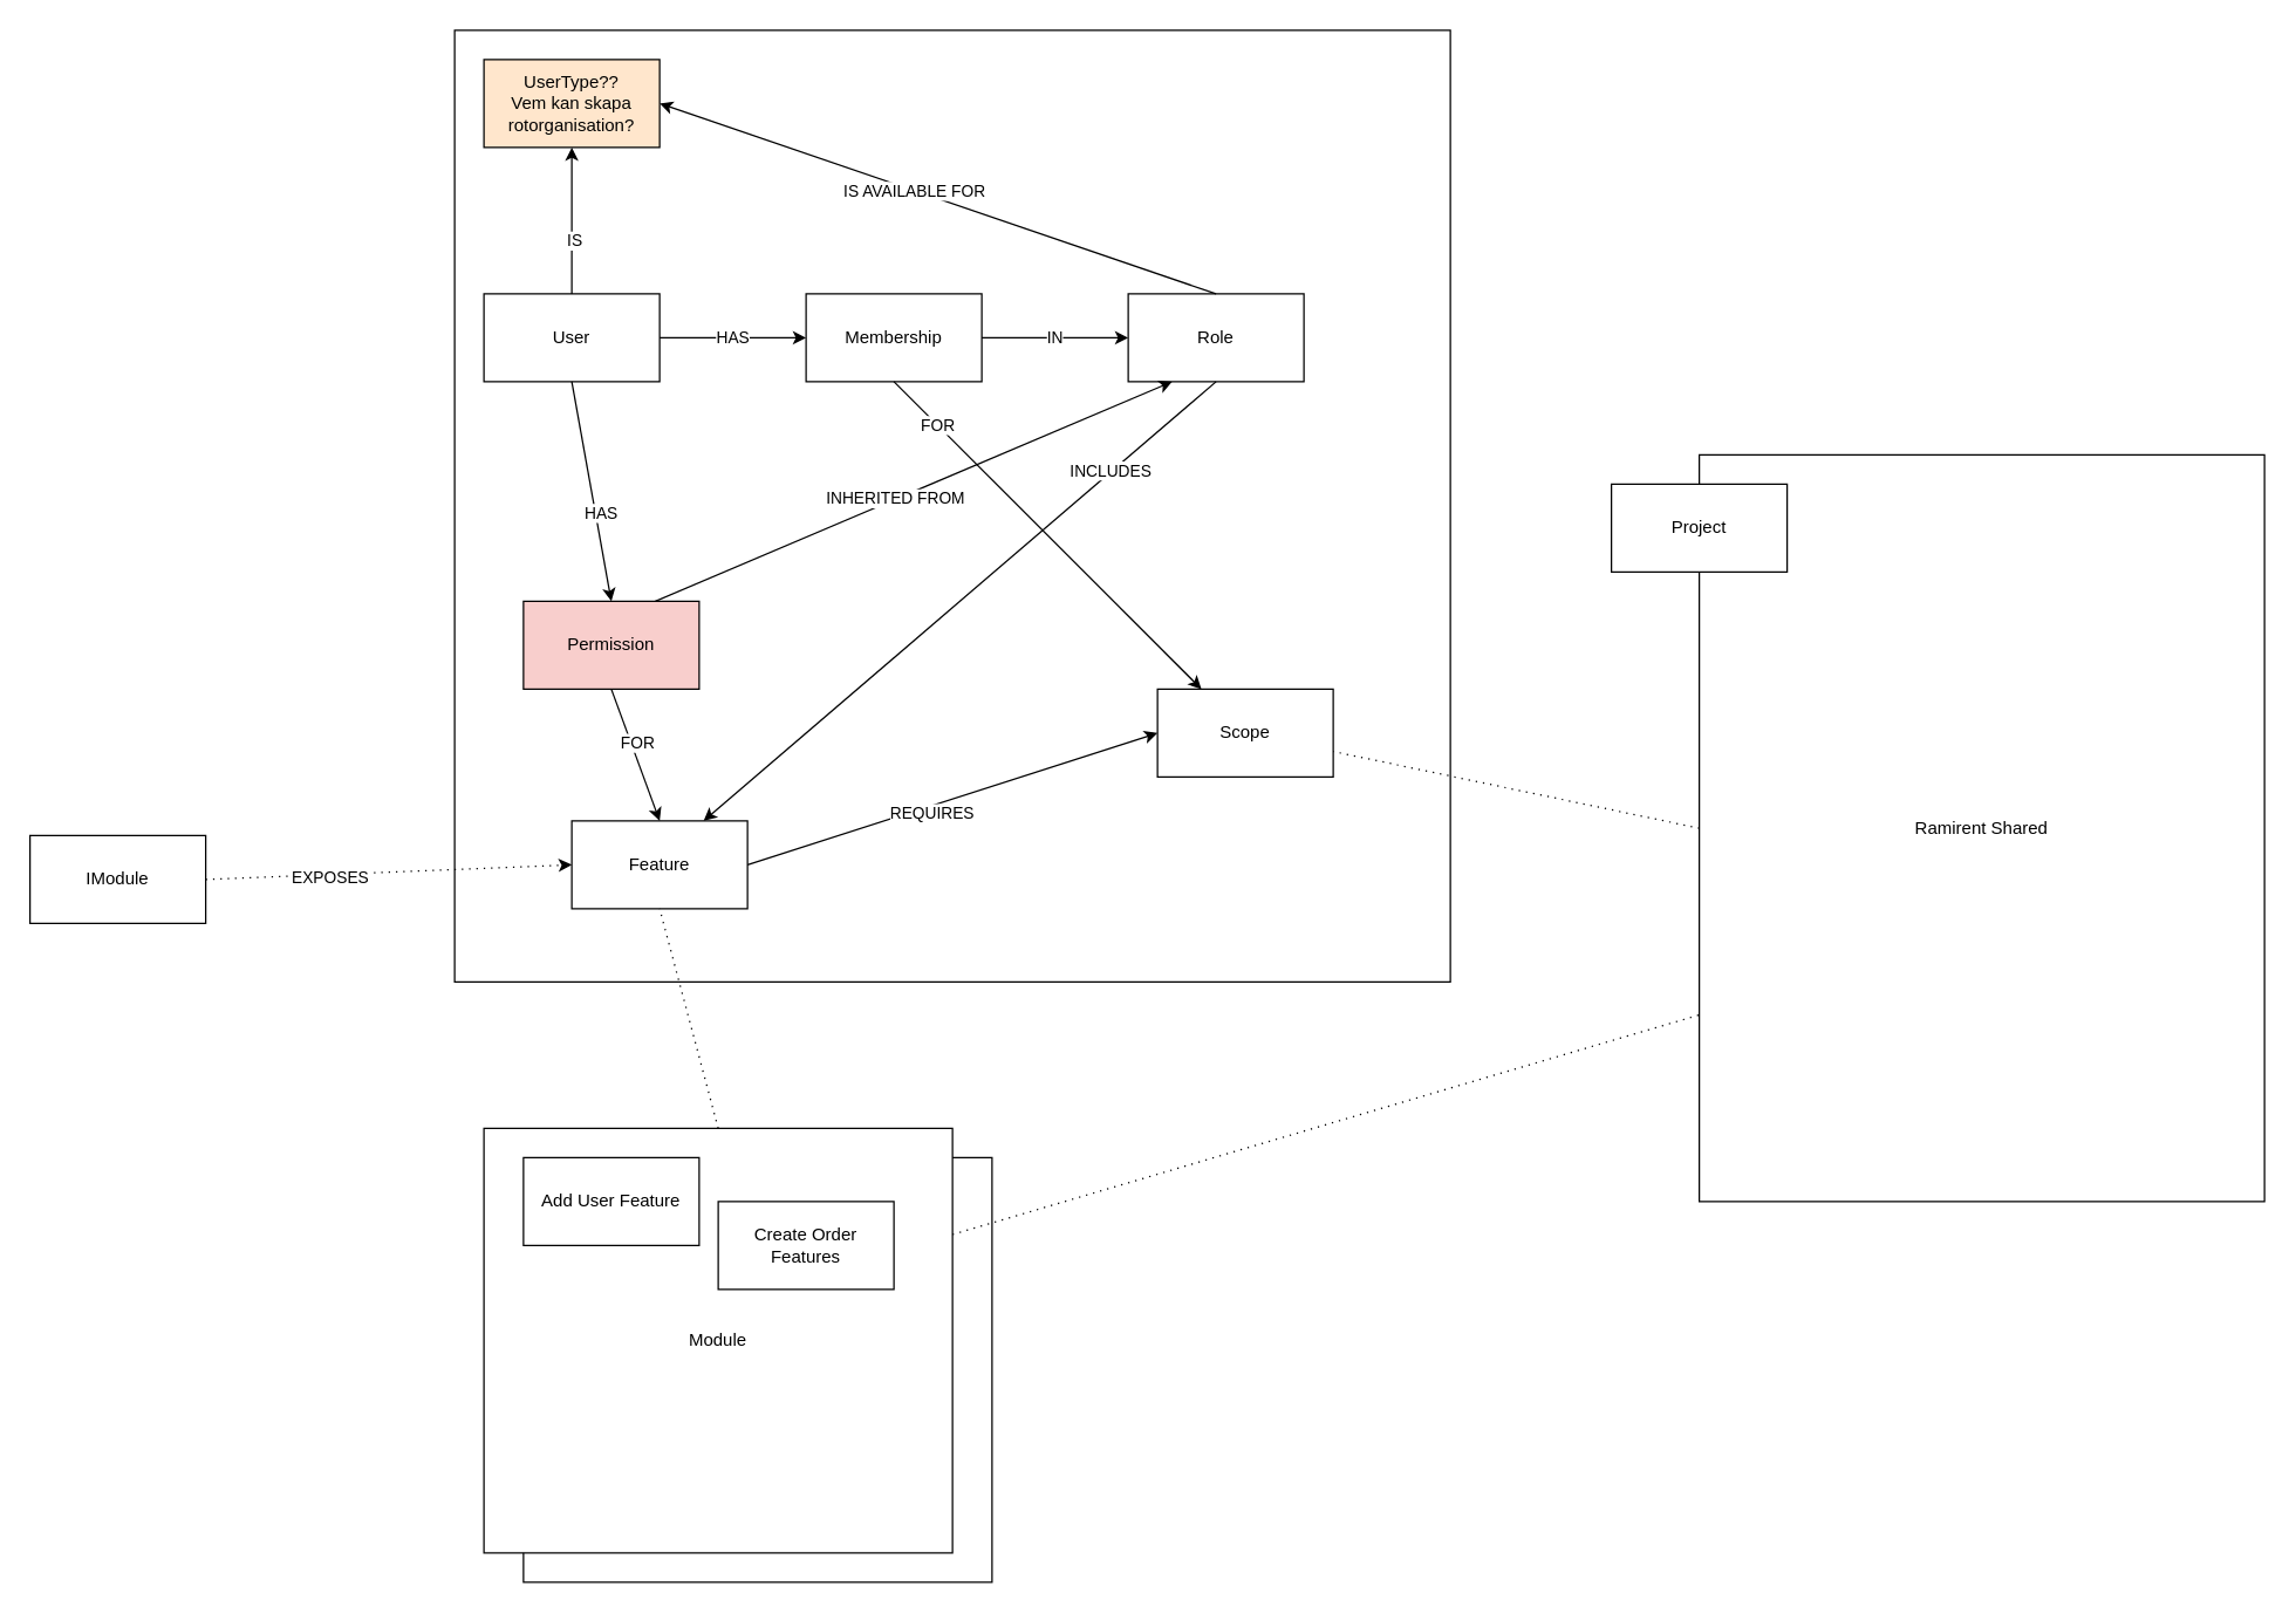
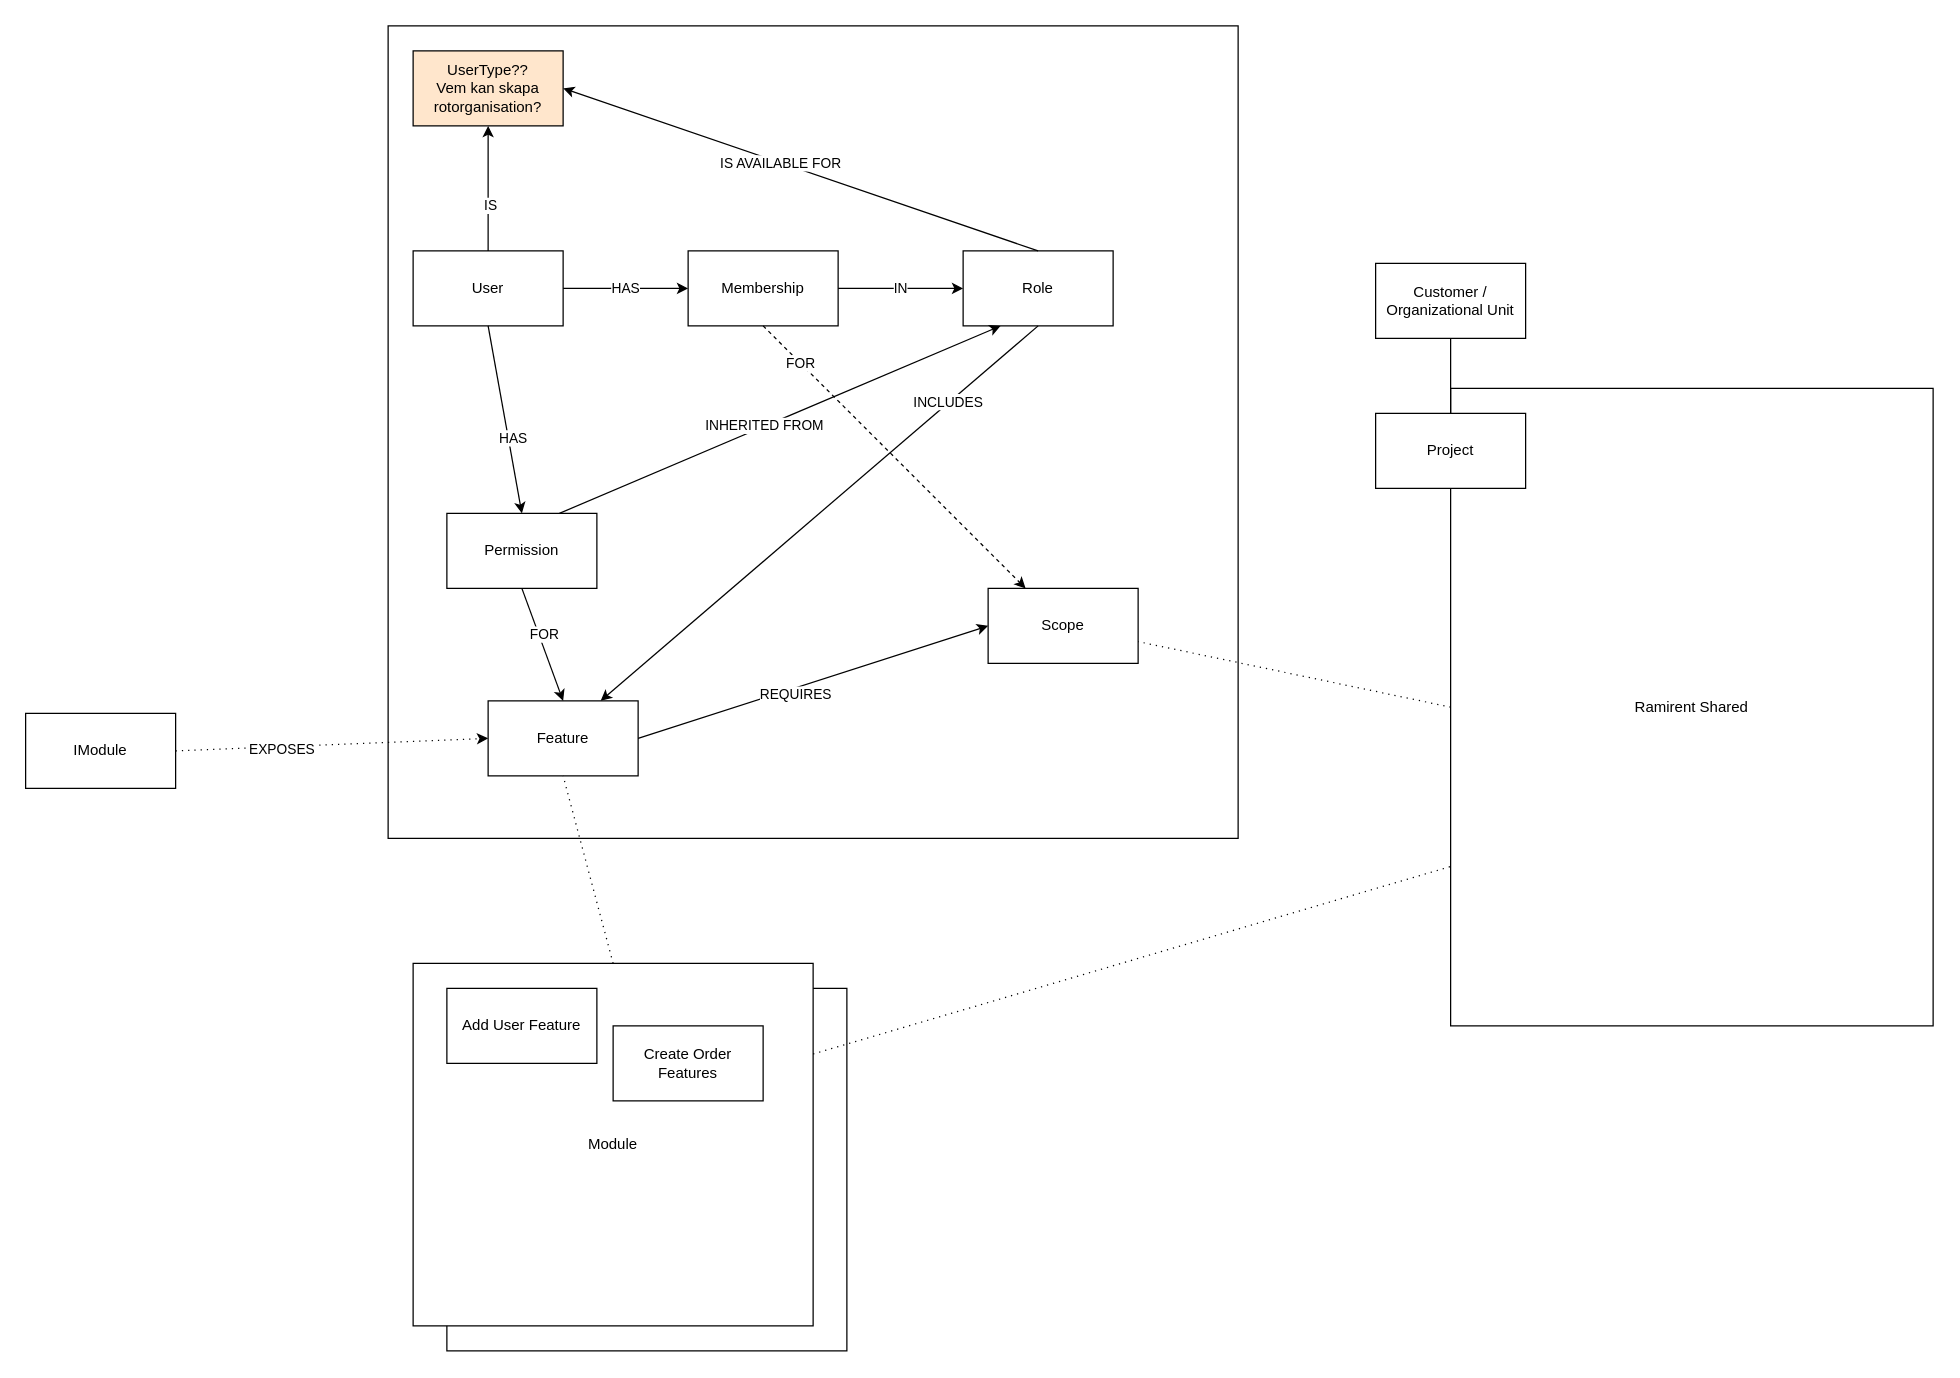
+ <mxCell id="9" value="Customer / Organizational Unit" style="rounded=0;whiteSpace=wrap;html=1;" parent="1" vertex="1"><mxGeometry x="1100" y="210" width="120" height="60" as="geometry" /></mxCell>
+ <mxCell id="11" value="" style="endArrow=none;html=1;rounded=0;entryX=0.5;entryY=1;entryDx=0;entryDy=0;exitX=0.5;exitY=0;exitDx=0;exitDy=0;" parent="1" source="10" target="9" edge="1"><mxGeometry width="50" height="50" relative="1" as="geometry"><mxPoint x="1140" y="350" as="sourcePoint" /><mxPoint x="1190" y="300" as="targetPoint" /></mxGeometry></mxCell>
- <mxCell id="25" value="" style="endArrow=classic;html=1;rounded=0;exitX=0.5;exitY=1;exitDx=0;exitDy=0;entryX=0.25;entryY=0;entryDx=0;entryDy=0;endFill=1;" parent="1" source="21" target="24" edge="1"><mxGeometry width="50" height="50" relative="1" as="geometry"><mxPoint x="610" y="330" as="sourcePoint" /><mxPoint x="660" as="targetPoint" y="280" /></mxGeometry></mxCell>
+ <mxCell id="25" value="" style="endArrow=classic;html=1;rounded=0;exitX=0.5;exitY=1;exitDx=0;exitDy=0;entryX=0.25;entryY=0;entryDx=0;entryDy=0;endFill=1;dashed=1;" parent="1" source="21" target="24" edge="1"><mxGeometry width="50" height="50" relative="1" as="geometry"><mxPoint x="610" y="330" as="sourcePoint" /><mxPoint x="660" as="targetPoint" y="280" /></mxGeometry></mxCell>
- <mxCell id="14" value="Permission" style="rounded=0;whiteSpace=wrap;html=1;fillColor=#f8cecc;" parent="1" vertex="1"><mxGeometry x="357" y="410" width="120" height="60" as="geometry" /></mxCell>
+ <mxCell id="14" value="Permission" style="rounded=0;whiteSpace=wrap;html=1;" parent="1" vertex="1"><mxGeometry x="357" y="410" width="120" height="60" as="geometry" /></mxCell>
